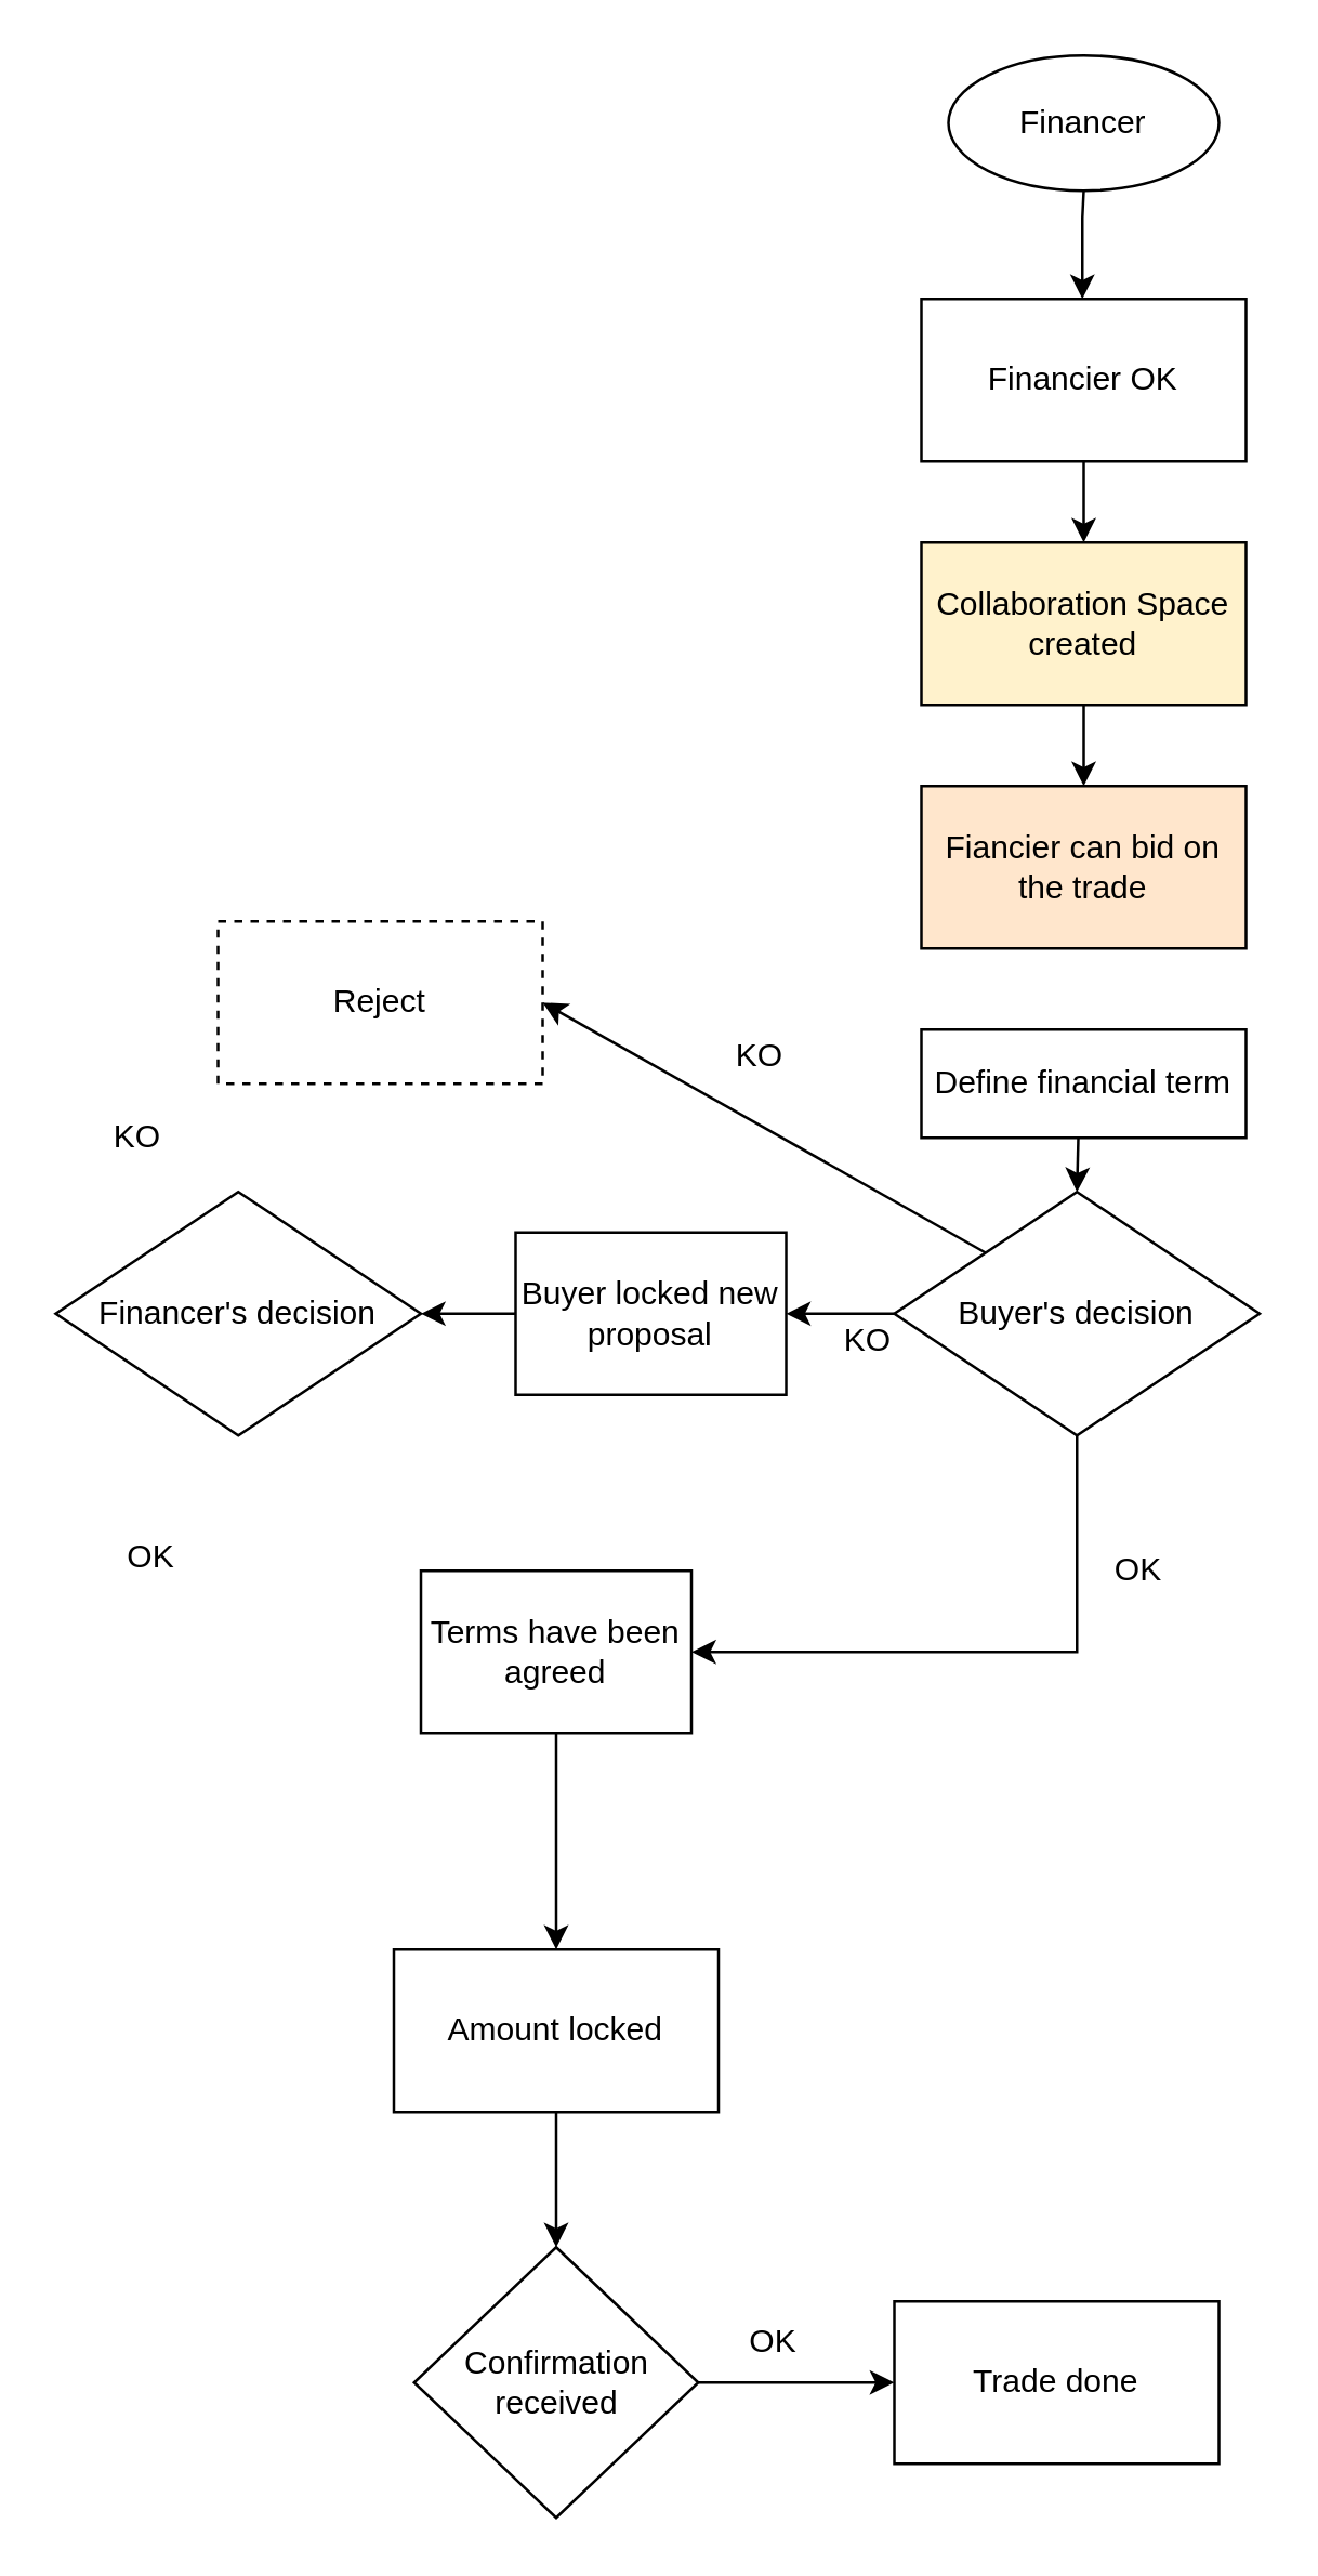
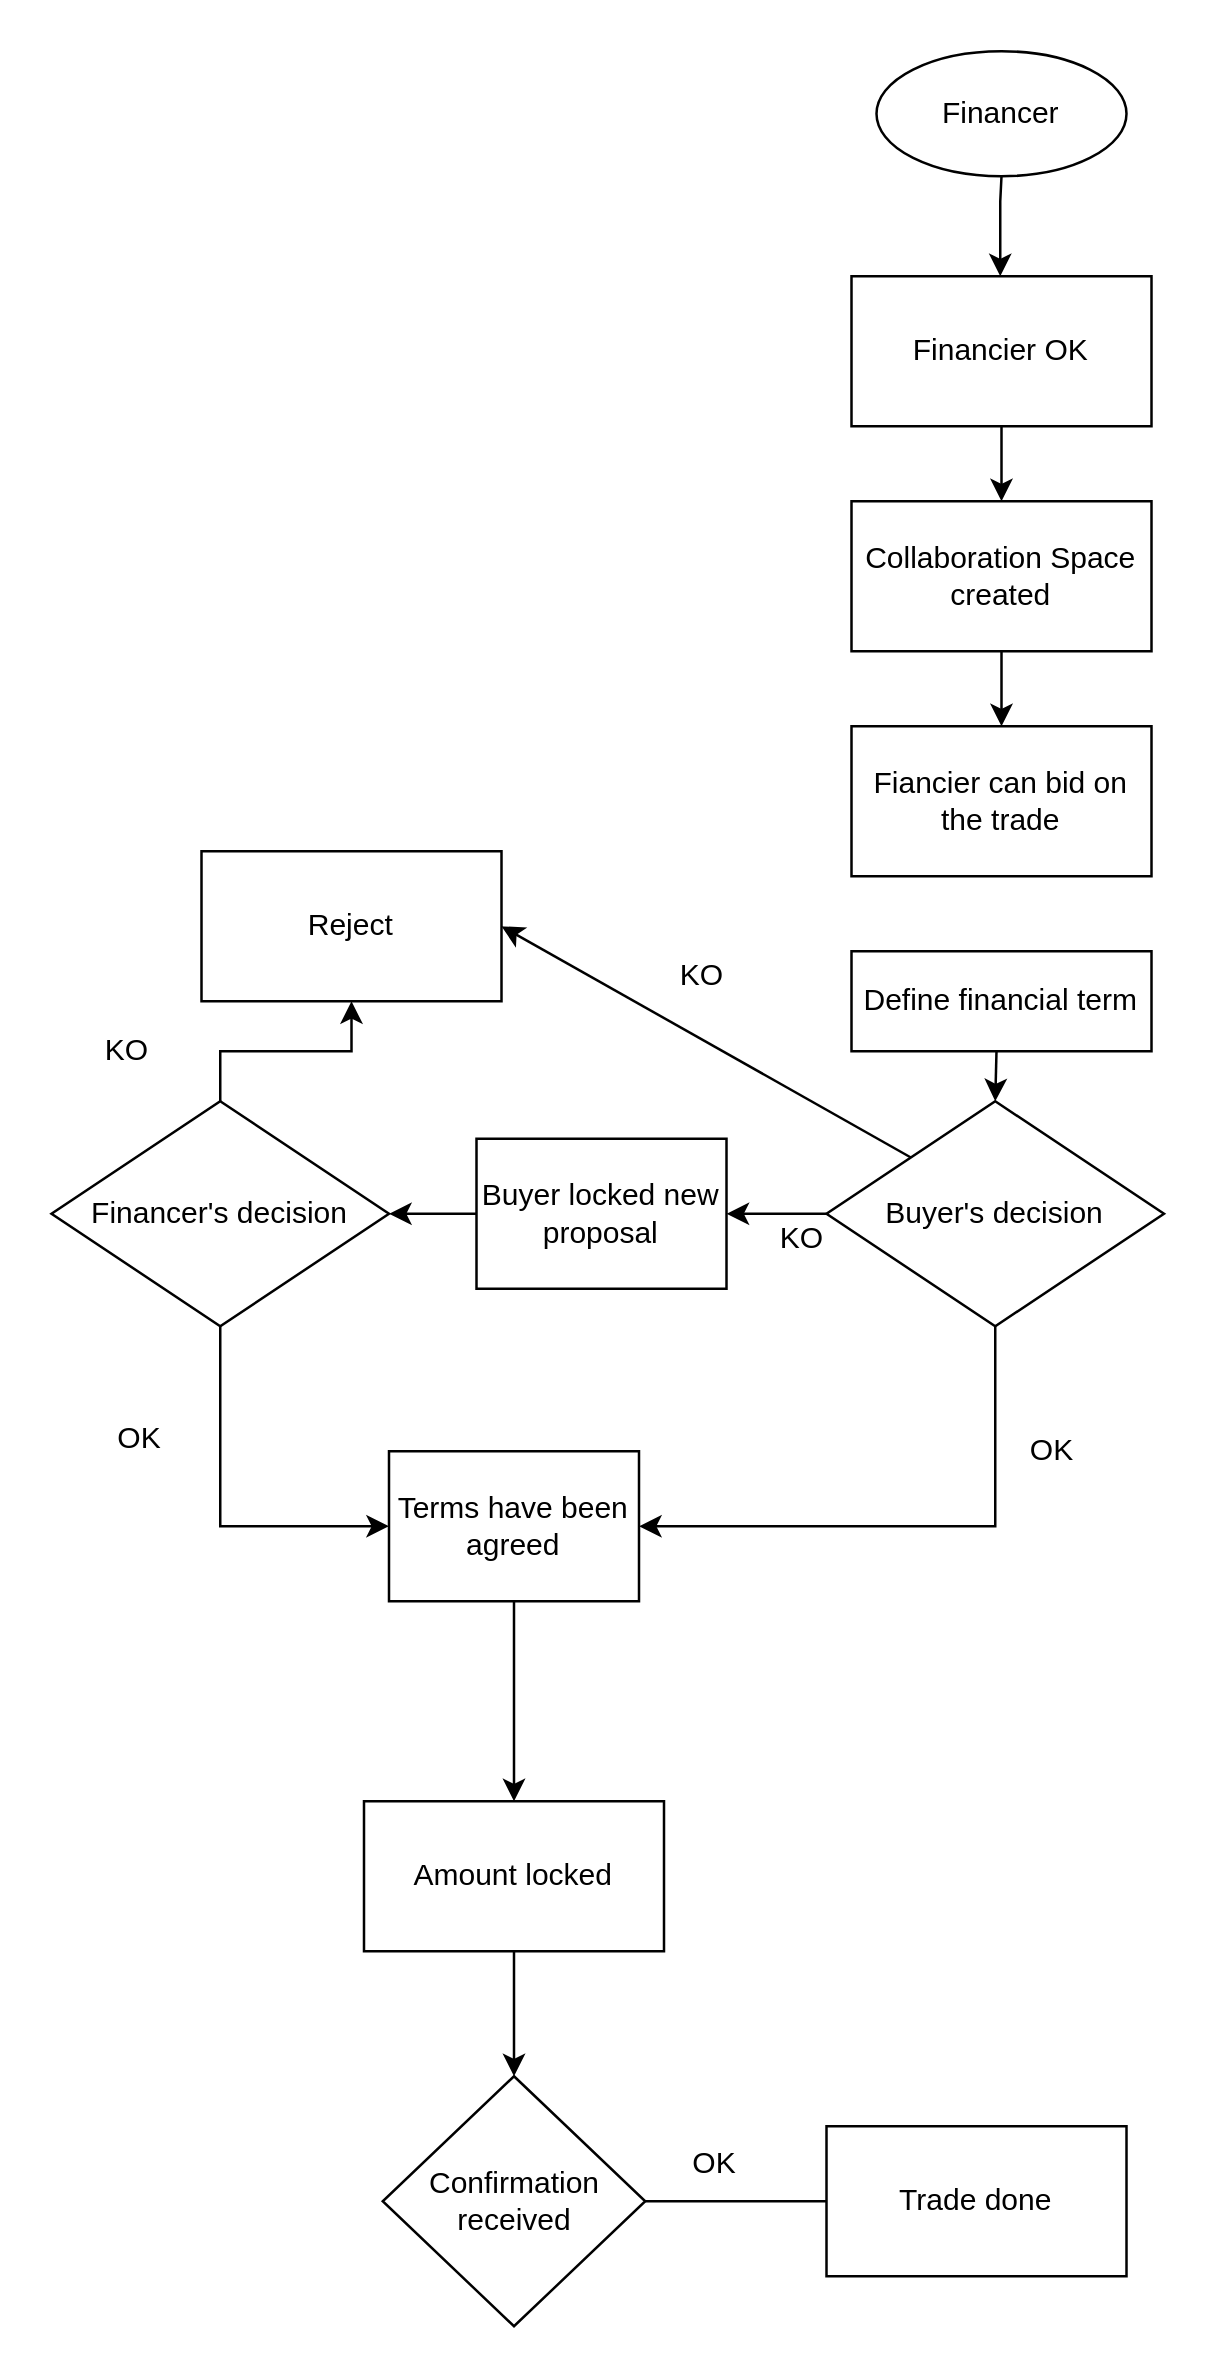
- <mxCell id="7" value="Collaboration Space created" style="rounded=0;whiteSpace=wrap;html=1;fillColor=#fff2cc;" vertex="1" parent="1"><mxGeometry x="340" y="200" width="120" height="60" as="geometry" /></mxCell>
+ <mxCell id="7" value="Collaboration Space created" style="rounded=0;whiteSpace=wrap;html=1;" vertex="1" parent="1"><mxGeometry x="340" y="200" width="120" height="60" as="geometry" /></mxCell>
- <mxCell id="8" value="Fiancier can bid on the trade" style="rounded=0;whiteSpace=wrap;html=1;fillColor=#ffe6cc;" vertex="1" parent="1"><mxGeometry x="340" y="290" width="120" height="60" as="geometry" /></mxCell>
+ <mxCell id="8" value="Fiancier can bid on the trade" style="rounded=0;whiteSpace=wrap;html=1;" vertex="1" parent="1"><mxGeometry x="340" y="290" width="120" height="60" as="geometry" /></mxCell>
- <mxCell id="15" value="Reject" style="rounded=0;whiteSpace=wrap;html=1;dashed=1;" vertex="1" parent="1"><mxGeometry x="80" y="340" width="120" height="60" as="geometry" /></mxCell>
+ <mxCell id="15" value="Reject" style="rounded=0;whiteSpace=wrap;html=1;" vertex="1" parent="1"><mxGeometry x="80" y="340" width="120" height="60" as="geometry" /></mxCell>
+ <mxCell id="20" value="" style="edgeStyle=orthogonalEdgeStyle;rounded=0;orthogonalLoop=1;jettySize=auto;html=1;" edge="1" parent="1" source="22" target="15"><mxGeometry relative="1" as="geometry" /></mxCell>
+ <mxCell id="21" style="edgeStyle=orthogonalEdgeStyle;rounded=0;orthogonalLoop=1;jettySize=auto;html=1;exitX=0.5;exitY=1;exitDx=0;exitDy=0;entryX=0;entryY=0.5;entryDx=0;entryDy=0;" edge="1" parent="1" source="22" target="25"><mxGeometry relative="1" as="geometry" /></mxCell>
- <mxCell id="30" value="" style="edgeStyle=orthogonalEdgeStyle;rounded=0;orthogonalLoop=1;jettySize=auto;html=1;" edge="1" parent="1" source="31" target="32"><mxGeometry relative="1" as="geometry" /></mxCell>
+ <mxCell id="30" value="" style="edgeStyle=orthogonalEdgeStyle;rounded=0;orthogonalLoop=1;jettySize=auto;html=1;endArrow=none;" edge="1" parent="1" source="31" target="32"><mxGeometry relative="1" as="geometry" /></mxCell>
